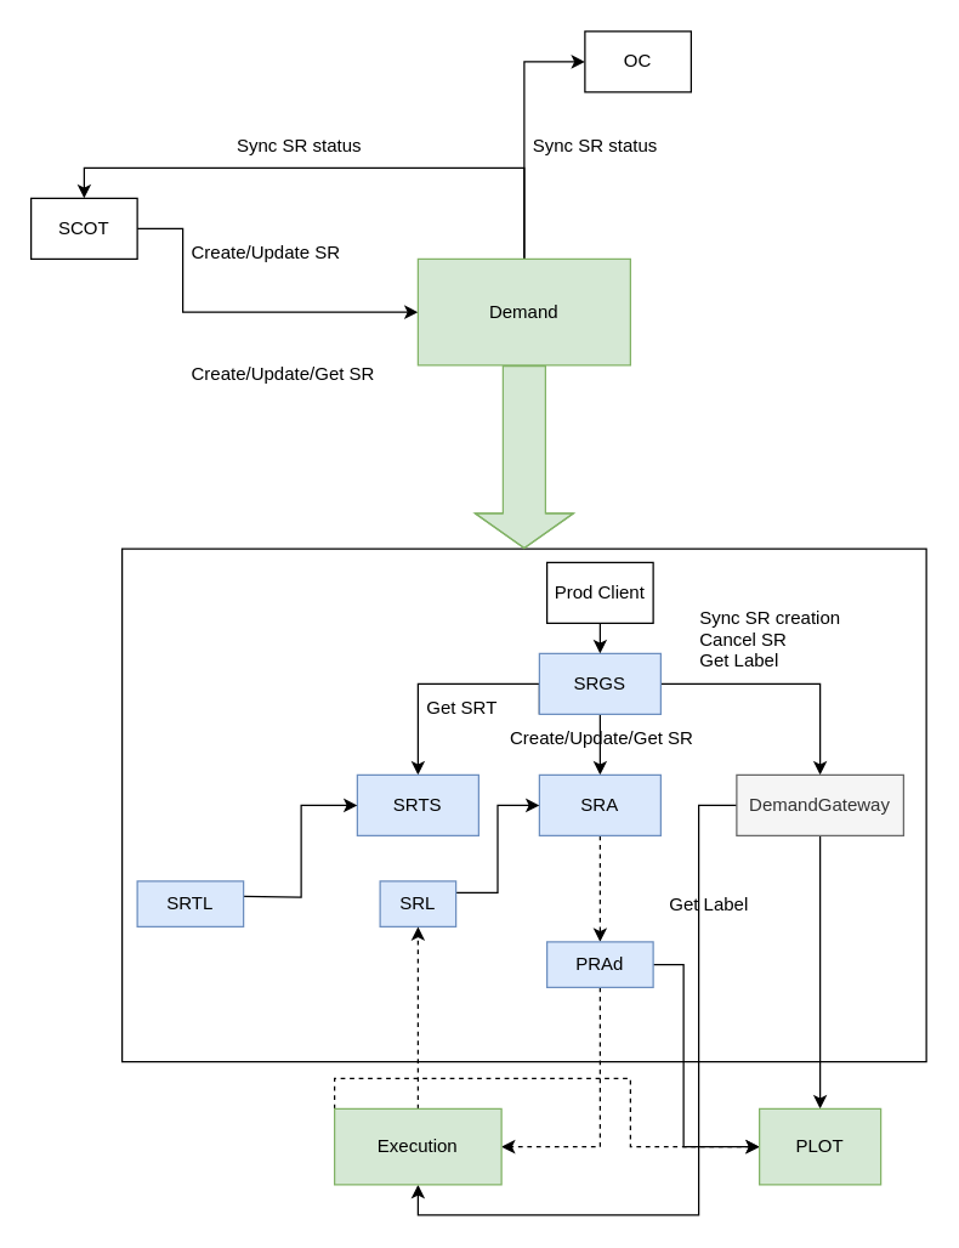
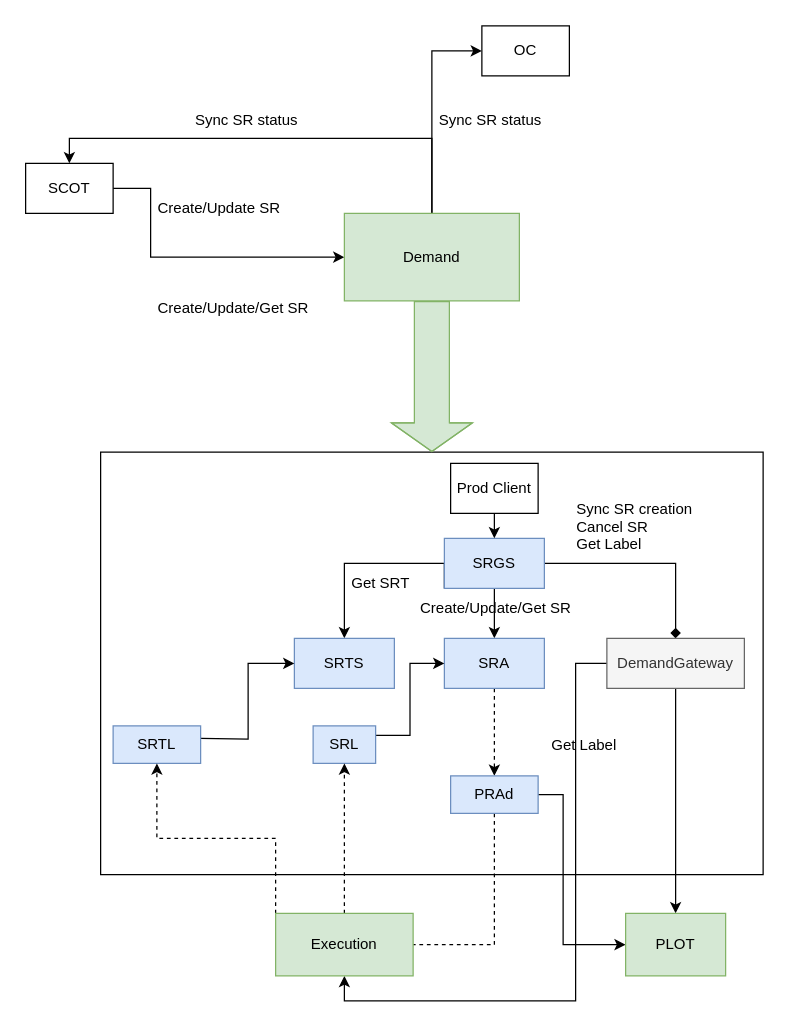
- <mxCell id="11" style="edgeStyle=orthogonalEdgeStyle;rounded=0;orthogonalLoop=1;jettySize=auto;html=1;exitX=1;exitY=1;exitDx=0;exitDy=0;" edge="1" parent="1" source="12" target="18"><mxGeometry relative="1" as="geometry"><Array as="points"><mxPoint x="435" y="450" /><mxPoint x="540" y="450" /></Array></mxGeometry></mxCell>
+ <mxCell id="11" style="edgeStyle=orthogonalEdgeStyle;rounded=0;orthogonalLoop=1;jettySize=auto;html=1;exitX=1;exitY=1;exitDx=0;exitDy=0;endArrow=diamond;" edge="1" parent="1" source="12" target="18"><mxGeometry relative="1" as="geometry"><Array as="points"><mxPoint x="435" y="450" /><mxPoint x="540" y="450" /></Array></mxGeometry></mxCell>
- <mxCell id="30" style="edgeStyle=orthogonalEdgeStyle;orthogonalLoop=1;jettySize=auto;html=1;exitX=0;exitY=0;exitDx=0;exitDy=0;rounded=0;dashed=1;" edge="1" parent="1" source="32" target="34"><mxGeometry relative="1" as="geometry" /></mxCell>
+ <mxCell id="30" style="edgeStyle=orthogonalEdgeStyle;orthogonalLoop=1;jettySize=auto;html=1;exitX=0;exitY=0;exitDx=0;exitDy=0;entryX=0.5;entryY=1;entryDx=0;entryDy=0;rounded=0;dashed=1;" edge="1" parent="1" source="32" target="20"><mxGeometry relative="1" as="geometry" /></mxCell>
- <mxCell id="25" style="edgeStyle=orthogonalEdgeStyle;rounded=0;orthogonalLoop=1;jettySize=auto;html=1;exitX=0.5;exitY=1;exitDx=0;exitDy=0;entryX=1;entryY=0.5;entryDx=0;entryDy=0;dashed=1;" edge="1" parent="1" source="27" target="32"><mxGeometry relative="1" as="geometry" /></mxCell>
+ <mxCell id="25" style="edgeStyle=orthogonalEdgeStyle;rounded=0;orthogonalLoop=1;jettySize=auto;html=1;exitX=0.5;exitY=1;exitDx=0;exitDy=0;entryX=1;entryY=0.5;entryDx=0;entryDy=0;dashed=1;endArrow=none;" edge="1" parent="1" source="27" target="32"><mxGeometry relative="1" as="geometry" /></mxCell>
